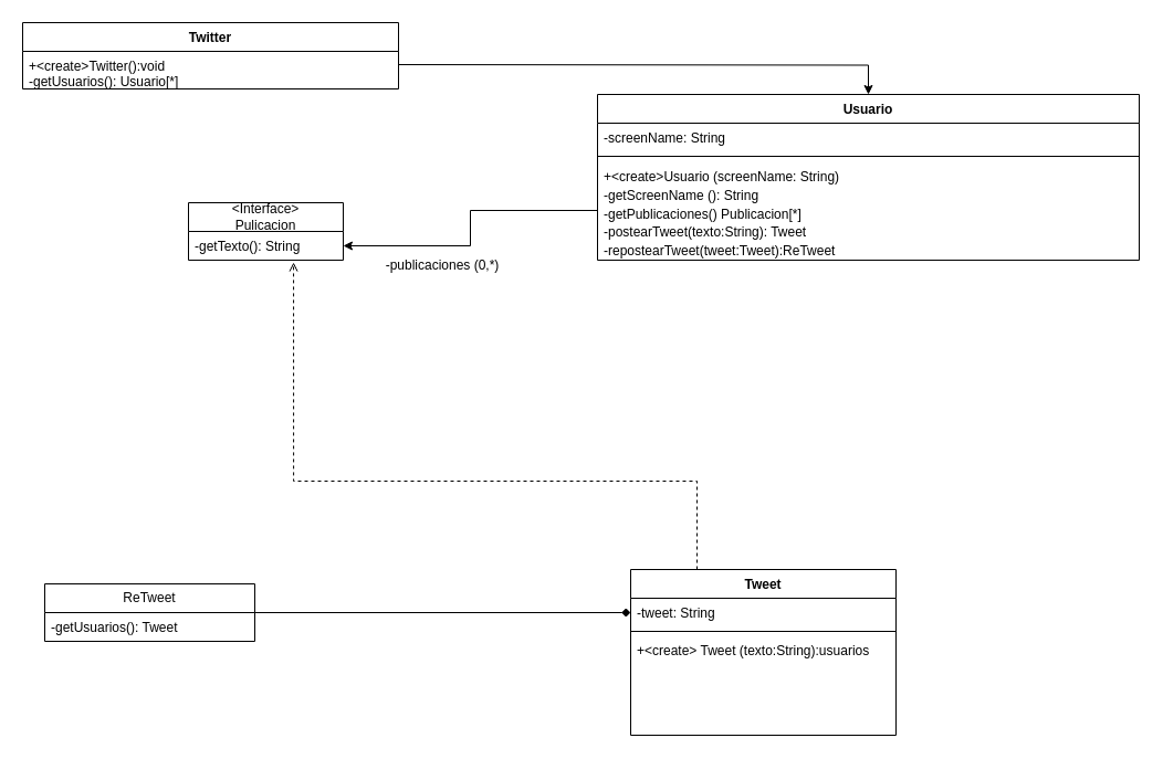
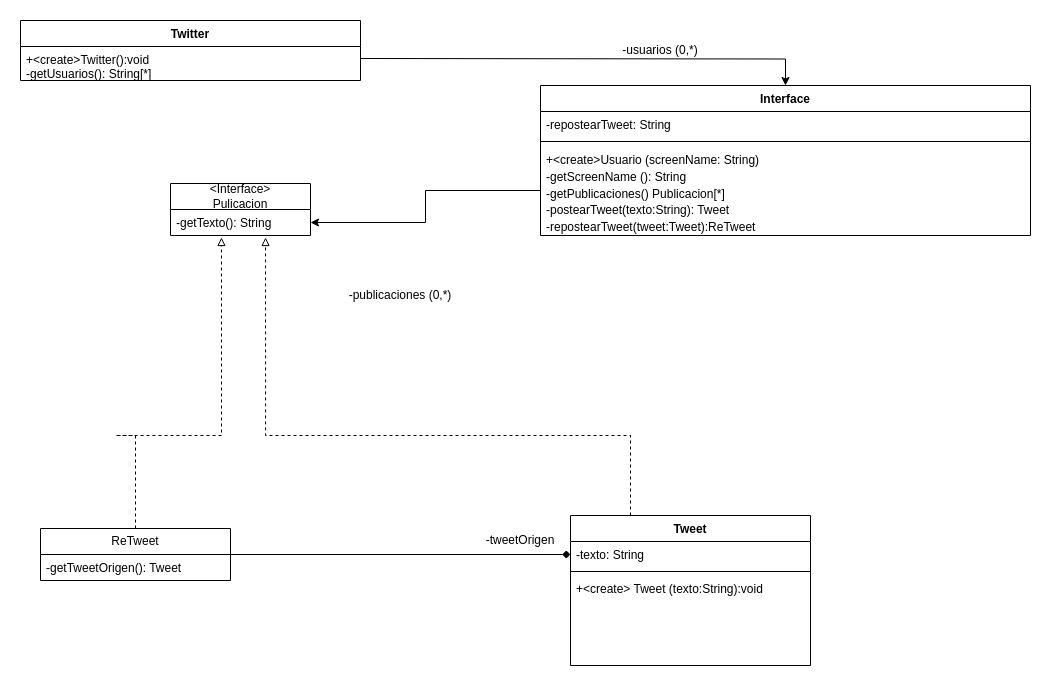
+ <mxCell id="24" value="-usuarios (0,*)" style="text;html=1;align=center;verticalAlign=middle;whiteSpace=wrap;rounded=0;" vertex="1" parent="1"><mxGeometry x="590" y="35" width="140" height="30" as="geometry" /></mxCell>
- <mxCell id="22" value="+&amp;lt;create&amp;gt;Twitter():void&lt;br&gt;-getUsuarios(): Usuario[*]" style="text;strokeColor=none;fillColor=none;align=left;verticalAlign=top;spacingLeft=4;spacingRight=4;overflow=hidden;rotatable=0;points=[[0,0.5],[1,0.5]];portConstraint=eastwest;whiteSpace=wrap;html=1;" vertex="1" parent="21"><mxGeometry y="26" width="340" height="34" as="geometry" /></mxCell>
+ <mxCell id="22" value="+&amp;lt;create&amp;gt;Twitter():void&lt;br&gt;-getUsuarios(): String[*]" style="text;strokeColor=none;fillColor=none;align=left;verticalAlign=top;spacingLeft=4;spacingRight=4;overflow=hidden;rotatable=0;points=[[0,0.5],[1,0.5]];portConstraint=eastwest;whiteSpace=wrap;html=1;" vertex="1" parent="21"><mxGeometry y="26" width="340" height="34" as="geometry" /></mxCell>
- <mxCell id="2" value="Usuario" style="swimlane;fontStyle=1;align=center;verticalAlign=top;childLayout=stackLayout;horizontal=1;startSize=26;horizontalStack=0;resizeParent=1;resizeParentMax=0;resizeLast=0;collapsible=1;marginBottom=0;whiteSpace=wrap;html=1;" vertex="1" parent="1"><mxGeometry x="540" y="85" width="490" height="150" as="geometry" /></mxCell>
+ <mxCell id="2" value="Interface" style="swimlane;fontStyle=1;align=center;verticalAlign=top;childLayout=stackLayout;horizontal=1;startSize=26;horizontalStack=0;resizeParent=1;resizeParentMax=0;resizeLast=0;collapsible=1;marginBottom=0;whiteSpace=wrap;html=1;" vertex="1" parent="1"><mxGeometry x="540" y="85" width="490" height="150" as="geometry" /></mxCell>
- <mxCell id="3" value="-screenName: String" style="text;strokeColor=none;fillColor=none;align=left;verticalAlign=top;spacingLeft=4;spacingRight=4;overflow=hidden;rotatable=0;points=[[0,0.5],[1,0.5]];portConstraint=eastwest;whiteSpace=wrap;html=1;" vertex="1" parent="2"><mxGeometry y="26" width="490" height="26" as="geometry" /></mxCell>
+ <mxCell id="3" value="-repostearTweet: String" style="text;strokeColor=none;fillColor=none;align=left;verticalAlign=top;spacingLeft=4;spacingRight=4;overflow=hidden;rotatable=0;points=[[0,0.5],[1,0.5]];portConstraint=eastwest;whiteSpace=wrap;html=1;" vertex="1" parent="2"><mxGeometry y="26" width="490" height="26" as="geometry" /></mxCell>
- <mxCell id="20" value="-publicaciones (0,*)" style="text;html=1;align=center;verticalAlign=middle;whiteSpace=wrap;rounded=0;" vertex="1" parent="1"><mxGeometry x="340" y="225" width="120" height="30" as="geometry" /></mxCell>
+ <mxCell id="20" value="-publicaciones (0,*)" style="text;html=1;align=center;verticalAlign=middle;whiteSpace=wrap;rounded=0;" vertex="1" parent="1"><mxGeometry x="340" y="280" width="120" height="30" as="geometry" /></mxCell>
- <mxCell id="18" style="edgeStyle=orthogonalEdgeStyle;rounded=0;orthogonalLoop=1;jettySize=auto;html=1;exitX=0.25;exitY=0;exitDx=0;exitDy=0;entryX=0.679;entryY=1.077;entryDx=0;entryDy=0;entryPerimeter=0;endArrow=open;endFill=0;dashed=1;" edge="1" parent="1" source="6" target="11"><mxGeometry relative="1" as="geometry"><Array as="points"><mxPoint x="610" y="435" /><mxPoint x="435" y="435" /></Array></mxGeometry></mxCell>
+ <mxCell id="18" style="edgeStyle=orthogonalEdgeStyle;rounded=0;orthogonalLoop=1;jettySize=auto;html=1;exitX=0.25;exitY=0;exitDx=0;exitDy=0;entryX=0.679;entryY=1.077;entryDx=0;entryDy=0;entryPerimeter=0;endArrow=block;endFill=0;dashed=1;" edge="1" parent="1" source="6" target="11"><mxGeometry relative="1" as="geometry"><Array as="points"><mxPoint x="610" y="435" /><mxPoint x="435" y="435" /></Array></mxGeometry></mxCell>
+ <mxCell id="17" style="edgeStyle=orthogonalEdgeStyle;rounded=0;orthogonalLoop=1;jettySize=auto;html=1;exitX=0.5;exitY=0;exitDx=0;exitDy=0;entryX=0.364;entryY=1.077;entryDx=0;entryDy=0;entryPerimeter=0;endArrow=block;endFill=0;dashed=1;" edge="1" parent="1" source="13" target="11"><mxGeometry relative="1" as="geometry"><Array as="points"><mxPoint x="115" y="435" /><mxPoint x="391" y="435" /></Array></mxGeometry></mxCell>
+ <mxCell id="16" value="-tweetOrigen" style="text;html=1;align=center;verticalAlign=middle;whiteSpace=wrap;rounded=0;" vertex="1" parent="1"><mxGeometry x="480" y="525" width="80" height="30" as="geometry" /></mxCell>
- <mxCell id="7" value="-tweet: String" style="text;strokeColor=none;fillColor=none;align=left;verticalAlign=top;spacingLeft=4;spacingRight=4;overflow=hidden;rotatable=0;points=[[0,0.5],[1,0.5]];portConstraint=eastwest;whiteSpace=wrap;html=1;" vertex="1" parent="6"><mxGeometry y="26" width="240" height="26" as="geometry" /></mxCell>
+ <mxCell id="7" value="-texto: String" style="text;strokeColor=none;fillColor=none;align=left;verticalAlign=top;spacingLeft=4;spacingRight=4;overflow=hidden;rotatable=0;points=[[0,0.5],[1,0.5]];portConstraint=eastwest;whiteSpace=wrap;html=1;" vertex="1" parent="6"><mxGeometry y="26" width="240" height="26" as="geometry" /></mxCell>
- <mxCell id="14" value="-getUsuarios(): Tweet" style="text;strokeColor=none;fillColor=none;align=left;verticalAlign=top;spacingLeft=4;spacingRight=4;overflow=hidden;rotatable=0;points=[[0,0.5],[1,0.5]];portConstraint=eastwest;whiteSpace=wrap;html=1;" vertex="1" parent="13"><mxGeometry y="26" width="190" height="26" as="geometry" /></mxCell>
+ <mxCell id="14" value="-getTweetOrigen(): Tweet" style="text;strokeColor=none;fillColor=none;align=left;verticalAlign=top;spacingLeft=4;spacingRight=4;overflow=hidden;rotatable=0;points=[[0,0.5],[1,0.5]];portConstraint=eastwest;whiteSpace=wrap;html=1;" vertex="1" parent="13"><mxGeometry y="26" width="190" height="26" as="geometry" /></mxCell>
- <mxCell id="9" value="+&amp;lt;create&amp;gt; Tweet (texto:String):usuarios" style="text;strokeColor=none;fillColor=none;align=left;verticalAlign=top;spacingLeft=4;spacingRight=4;overflow=hidden;rotatable=0;points=[[0,0.5],[1,0.5]];portConstraint=eastwest;whiteSpace=wrap;html=1;" vertex="1" parent="6"><mxGeometry y="60" width="240" height="90" as="geometry" /></mxCell>
+ <mxCell id="9" value="+&amp;lt;create&amp;gt; Tweet (texto:String):void" style="text;strokeColor=none;fillColor=none;align=left;verticalAlign=top;spacingLeft=4;spacingRight=4;overflow=hidden;rotatable=0;points=[[0,0.5],[1,0.5]];portConstraint=eastwest;whiteSpace=wrap;html=1;" vertex="1" parent="6"><mxGeometry y="60" width="240" height="90" as="geometry" /></mxCell>
